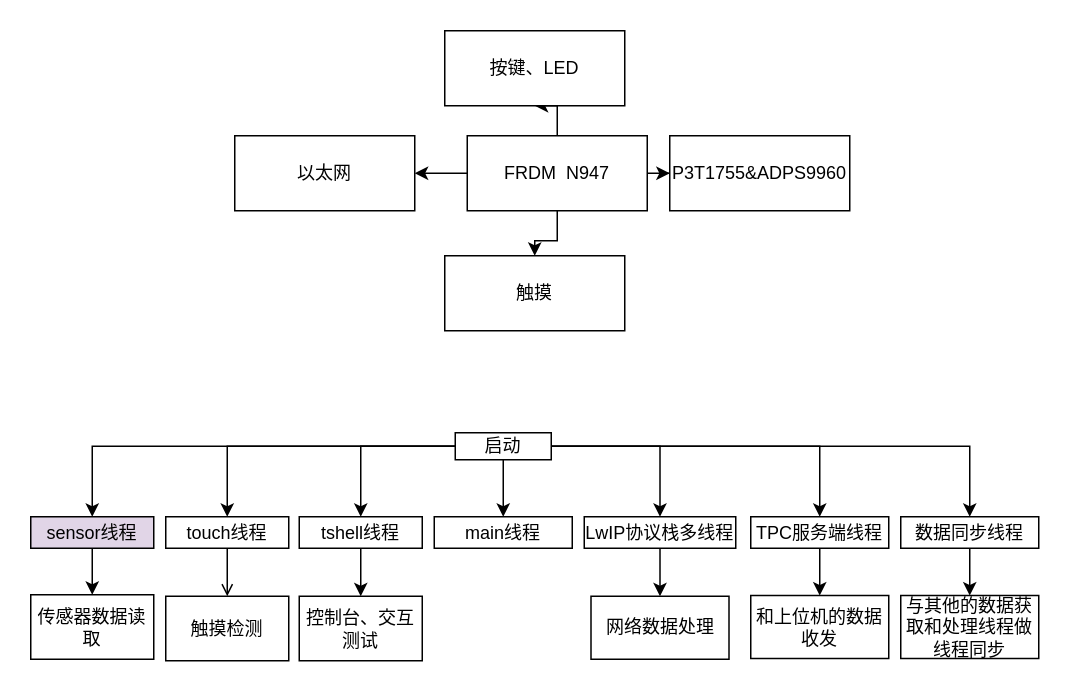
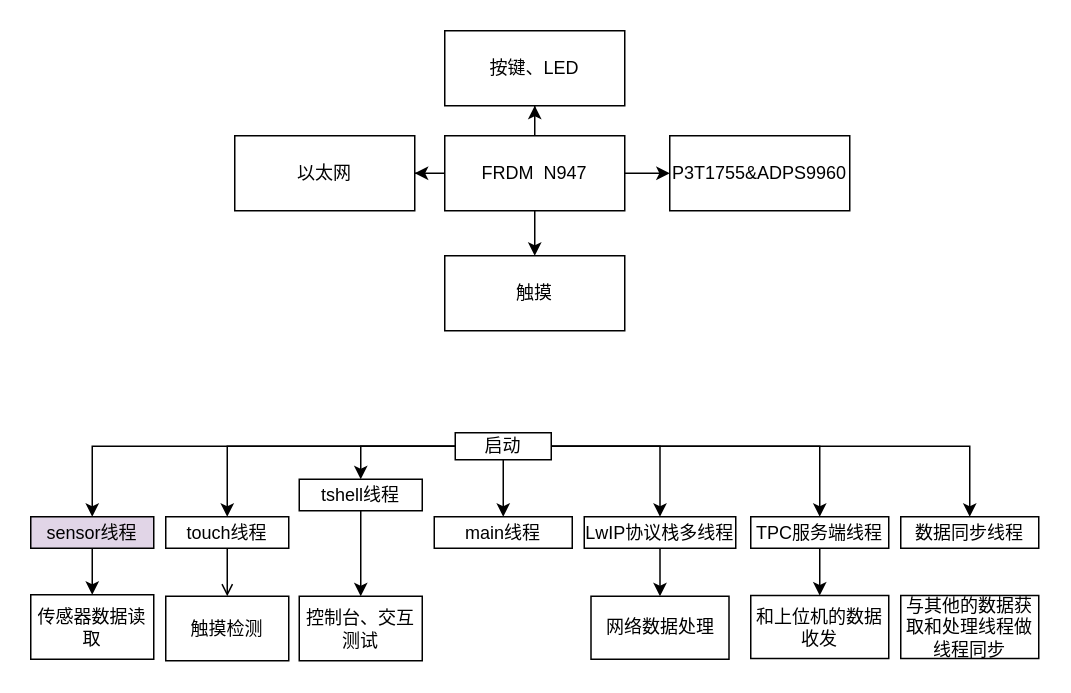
- <mxCell id="6" value="FRDM&amp;nbsp; N947" style="rounded=0;whiteSpace=wrap;html=1;" vertex="1" parent="1"><mxGeometry x="311" y="90" width="120" height="50" as="geometry" /></mxCell>
+ <mxCell id="6" value="FRDM&amp;nbsp; N947" style="rounded=0;whiteSpace=wrap;html=1;" vertex="1" parent="1"><mxGeometry x="296" y="90" width="120" height="50" as="geometry" /></mxCell>
- <mxCell id="21" value="tshell线程" style="whiteSpace=wrap;html=1;rounded=0;" vertex="1" parent="1"><mxGeometry x="199" y="344" width="82" height="21" as="geometry" /></mxCell>
+ <mxCell id="21" value="tshell线程" style="whiteSpace=wrap;html=1;rounded=0;" vertex="1" parent="1"><mxGeometry x="199" y="319" width="82" height="21" as="geometry" /></mxCell>
- <mxCell id="35" style="edgeStyle=orthogonalEdgeStyle;rounded=0;orthogonalLoop=1;jettySize=auto;html=1;entryX=0.5;entryY=0;entryDx=0;entryDy=0;" edge="1" parent="1" source="36" target="37"><mxGeometry relative="1" as="geometry" /></mxCell>
